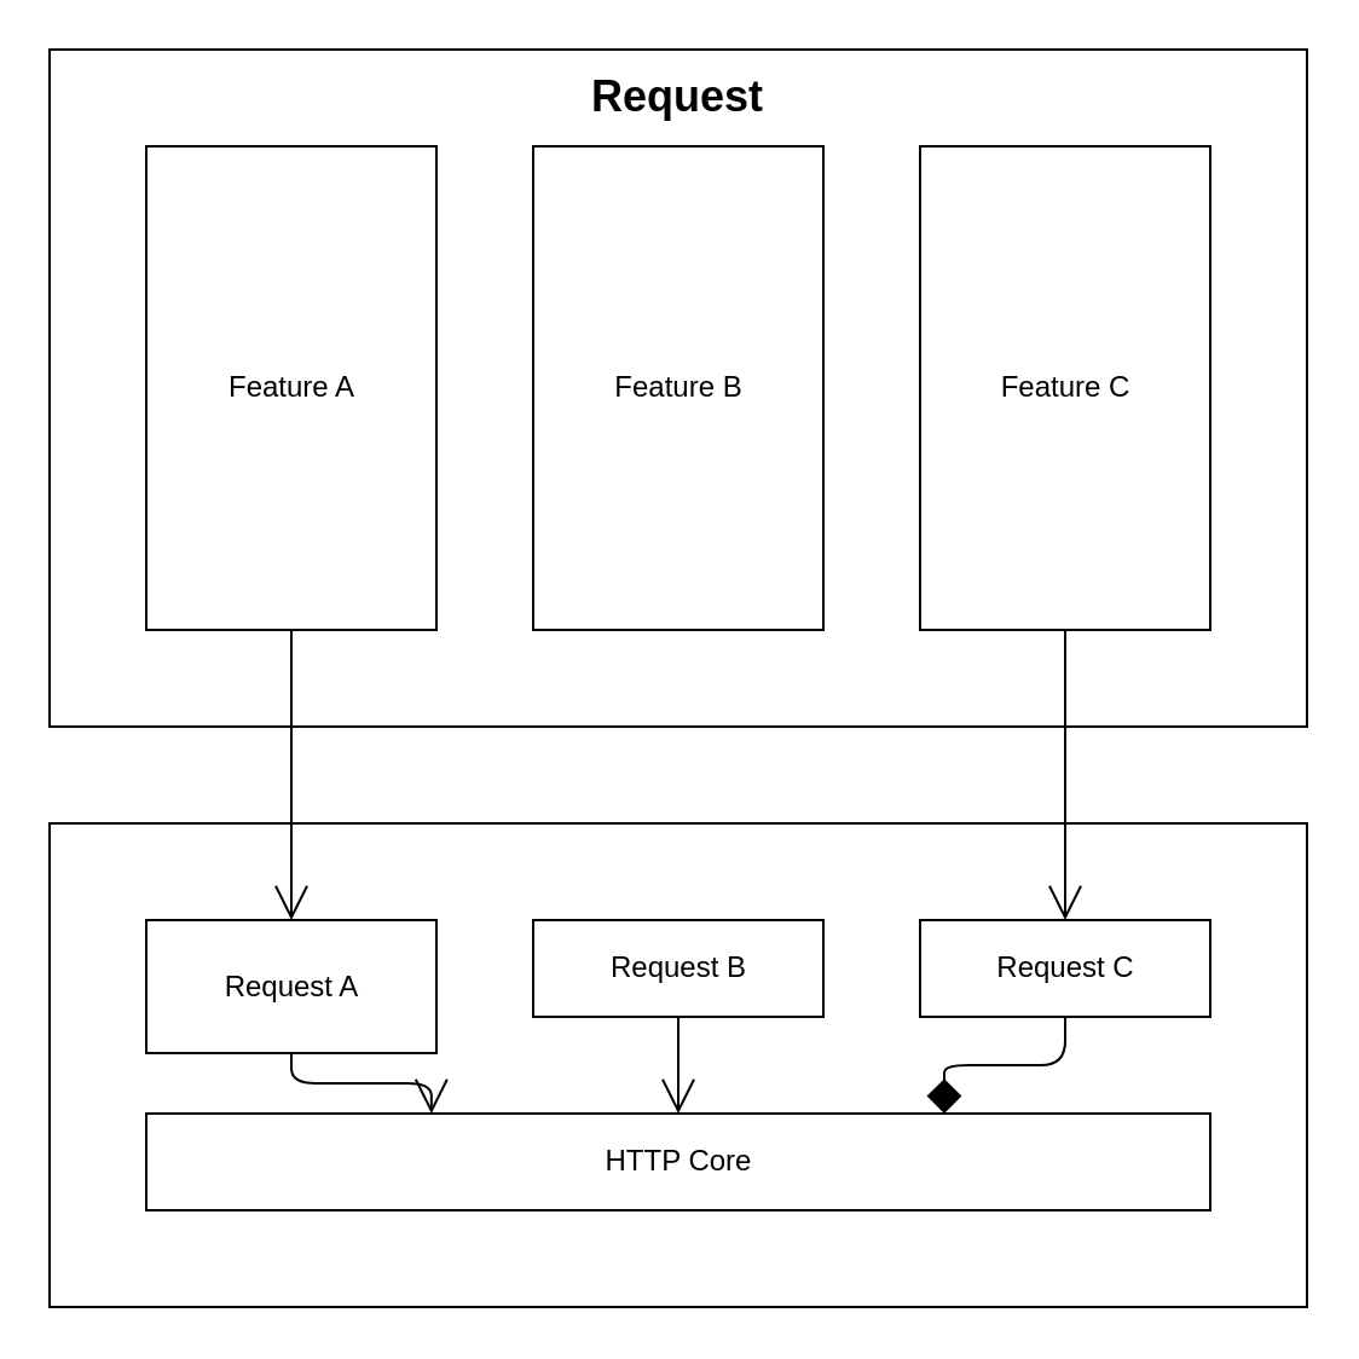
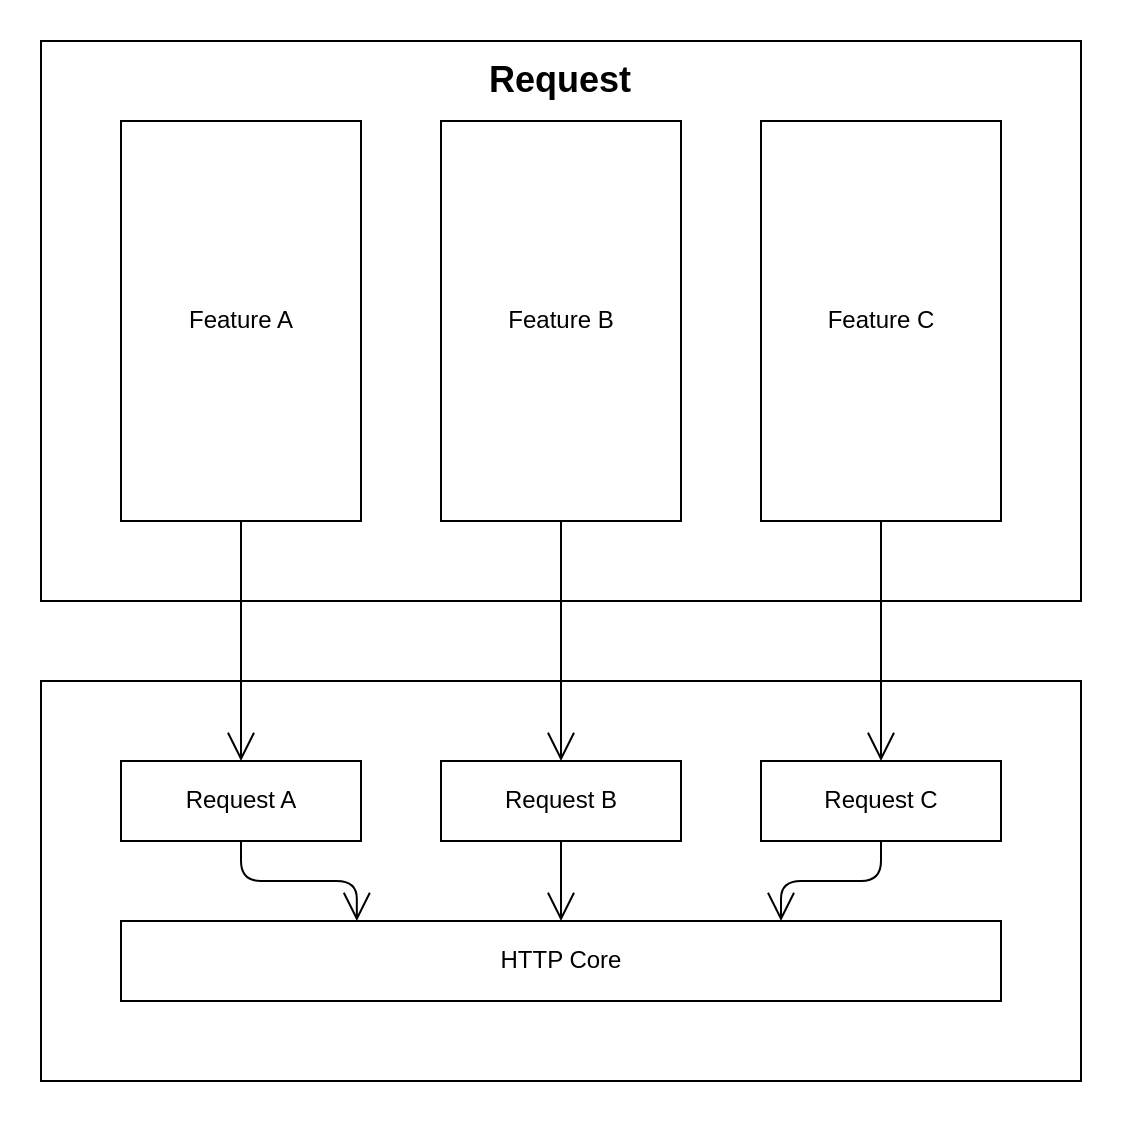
+ <mxCell id="12" value="" style="endArrow=open;endFill=1;endSize=12;html=1;exitX=0.5;exitY=1;exitDx=0;exitDy=0;entryX=0.5;entryY=0;entryDx=0;entryDy=0;" edge="1" parent="1" source="9" target="5"><mxGeometry width="160" relative="1" as="geometry"><mxPoint x="570" y="320" as="sourcePoint" /><mxPoint x="730" y="320" as="targetPoint" /></mxGeometry></mxCell>
- <mxCell id="4" value="Request A" style="html=1;" vertex="1" parent="1"><mxGeometry x="60" y="380" width="120" height="55" as="geometry" /></mxCell>
+ <mxCell id="4" value="Request A" style="html=1;" vertex="1" parent="1"><mxGeometry x="60" y="380" width="120" height="40" as="geometry" /></mxCell>
- <mxCell id="17" value="" style="endArrow=diamond;endFill=1;endSize=12;html=1;fontSize=18;exitX=0.5;exitY=1;exitDx=0;exitDy=0;entryX=0.75;entryY=0;entryDx=0;entryDy=0;edgeStyle=orthogonalEdgeStyle;" edge="1" parent="1" source="6" target="7"><mxGeometry width="160" relative="1" as="geometry"><mxPoint x="480" y="600" as="sourcePoint" /><mxPoint x="640" y="600" as="targetPoint" /></mxGeometry></mxCell>
+ <mxCell id="17" value="" style="endArrow=open;endFill=1;endSize=12;html=1;fontSize=18;exitX=0.5;exitY=1;exitDx=0;exitDy=0;entryX=0.75;entryY=0;entryDx=0;entryDy=0;edgeStyle=orthogonalEdgeStyle;" edge="1" parent="1" source="6" target="7"><mxGeometry width="160" relative="1" as="geometry"><mxPoint x="480" y="600" as="sourcePoint" /><mxPoint x="640" y="600" as="targetPoint" /></mxGeometry></mxCell>
